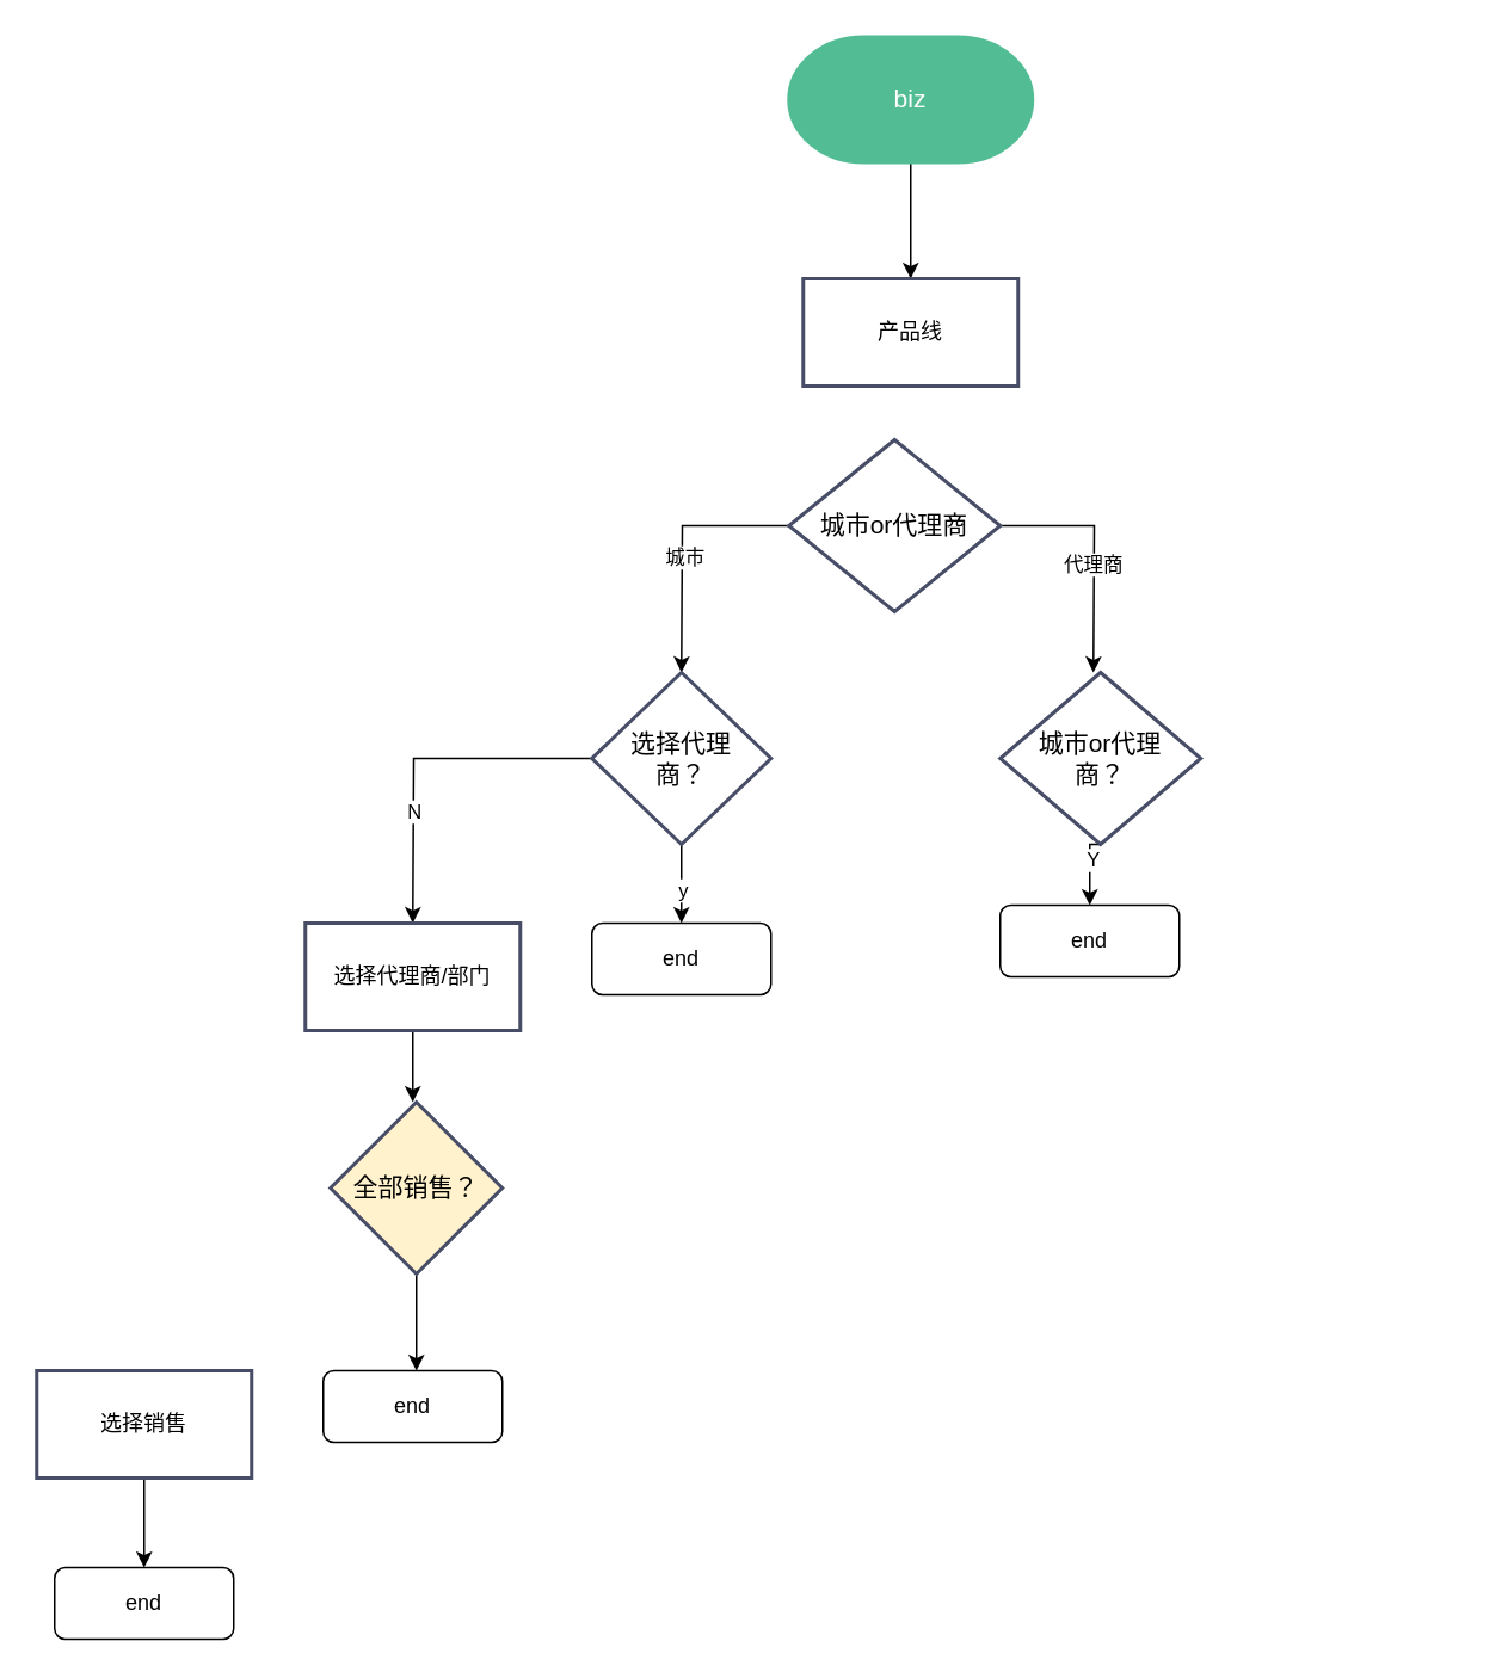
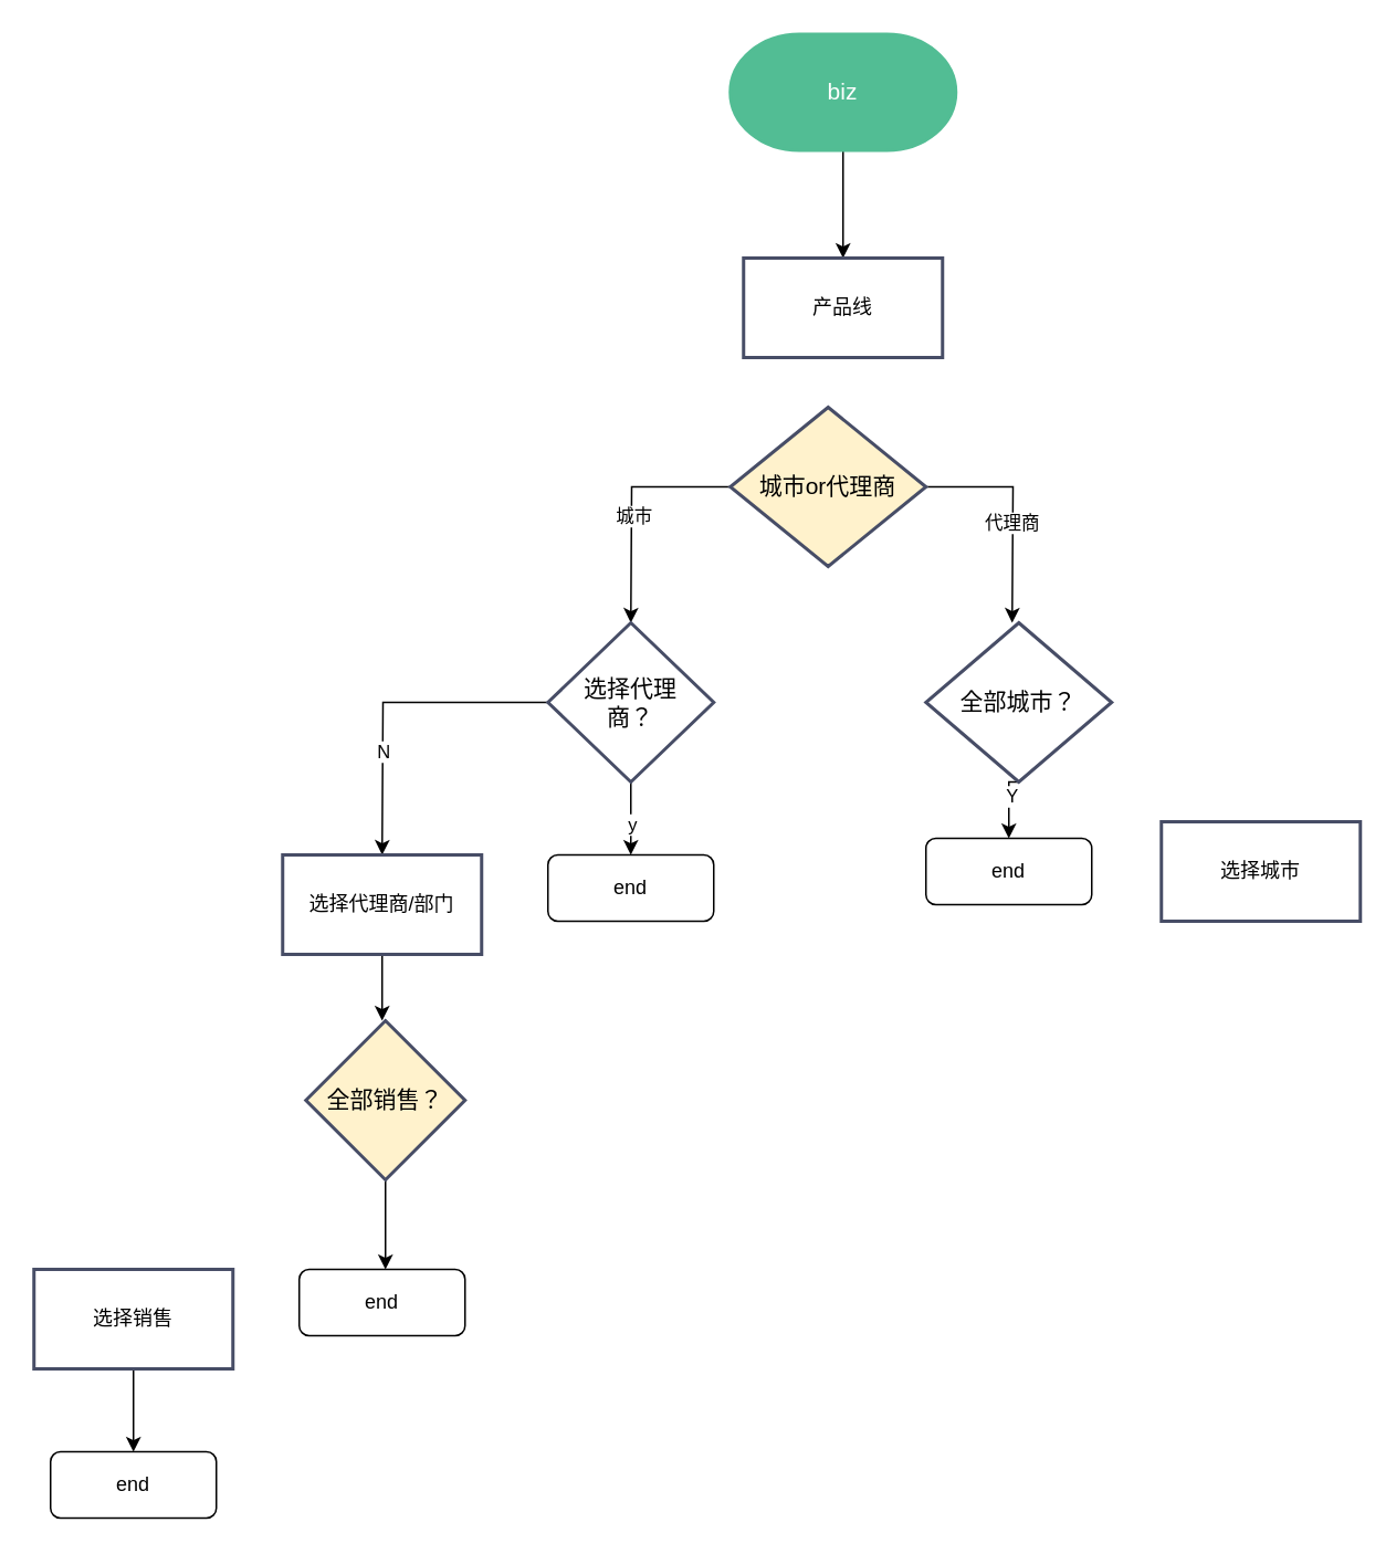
- <mxCell id="8" value="城市or代理商" style="fontSize=14;spacingLeft=10;spacingRight=10;zwfType=basicShape;strokeWidth=2;rhombus;whiteSpace=wrap;html=1;strokeColor=#474D66;" vertex="1" parent="1"><mxGeometry x="440" y="245" width="118" height="96" as="geometry" /></mxCell>
+ <mxCell id="8" value="城市or代理商" style="fontSize=14;spacingLeft=10;spacingRight=10;zwfType=basicShape;strokeWidth=2;rhombus;whiteSpace=wrap;html=1;strokeColor=#474D66;fillColor=#fff2cc;" vertex="1" parent="1"><mxGeometry x="440" y="245" width="118" height="96" as="geometry" /></mxCell>
- <mxCell id="26" value="城市or代理商？" style="fontSize=14;spacingLeft=10;spacingRight=10;zwfType=basicShape;strokeWidth=2;rhombus;whiteSpace=wrap;html=1;strokeColor=#474D66;" vertex="1" parent="1"><mxGeometry x="558" y="375" width="112" height="96" as="geometry" /></mxCell>
+ <mxCell id="26" value="全部城市？" style="fontSize=14;spacingLeft=10;spacingRight=10;zwfType=basicShape;strokeWidth=2;rhombus;whiteSpace=wrap;html=1;strokeColor=#474D66;" vertex="1" parent="1"><mxGeometry x="558" y="375" width="112" height="96" as="geometry" /></mxCell>
+ <mxCell id="28" value="选择城市" style="zwfType=basicShape;rounded=0;strokeWidth=2;strokeColor=#474D66;whiteSpace=wrap;html=1;" vertex="1" parent="1"><mxGeometry x="700" y="495" width="120" height="60" as="geometry" /></mxCell>
